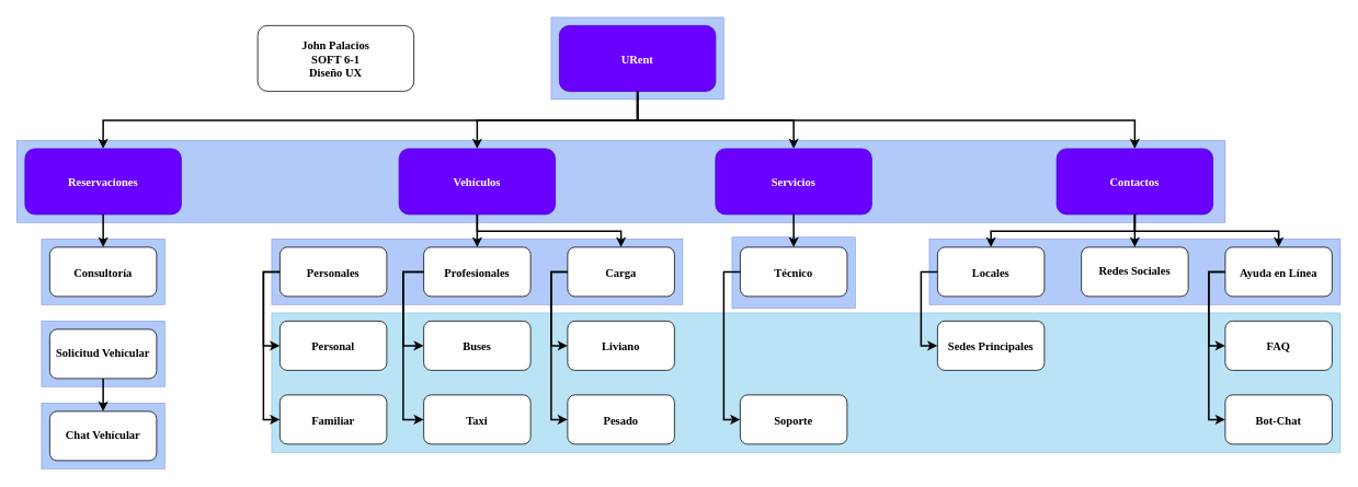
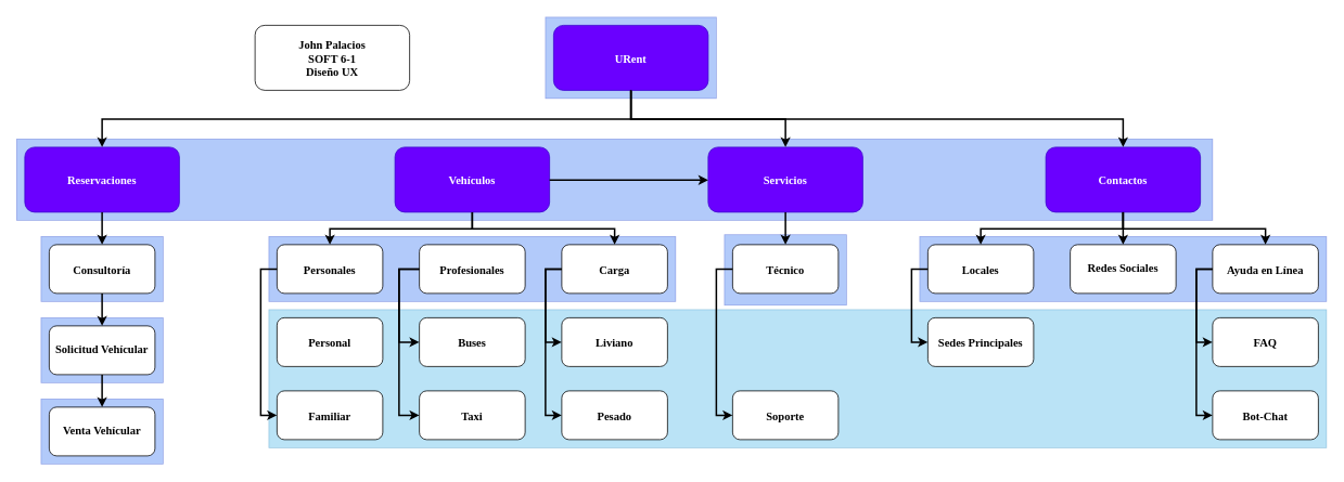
- <mxCell id="36" value="" style="edgeStyle=elbowEdgeStyle;elbow=vertical;strokeWidth=2;rounded=0" parent="1" source="11" target="15" edge="1"><mxGeometry x="310" y="225.5" width="100" height="100" as="geometry"><mxPoint x="785" y="120.5" as="sourcePoint" /><mxPoint x="1390" y="190.5" as="targetPoint" /></mxGeometry></mxCell>
+ <mxCell id="49" value="" style="edgeStyle=elbowEdgeStyle;elbow=vertical;strokeWidth=2;rounded=0" parent="1" source="15" target="19" edge="1"><mxGeometry x="-60" y="135.5" width="100" height="100" as="geometry"><mxPoint x="-100" y="80.5" as="sourcePoint" /><mxPoint x="0" y="-19.5" as="targetPoint" /></mxGeometry></mxCell>
- <mxCell id="50" value="" style="edgeStyle=elbowEdgeStyle;elbow=vertical;strokeWidth=2;rounded=0" parent="1" source="15" target="22" edge="1"><mxGeometry x="-60" y="135.5" width="100" height="100" as="geometry"><mxPoint x="-100" y="80.5" as="sourcePoint" /><mxPoint x="0" y="-19.5" as="targetPoint" /></mxGeometry></mxCell>
+ <mxCell id="50" value="" style="edgeStyle=elbowEdgeStyle;elbow=vertical;strokeWidth=2;rounded=0;" parent="1" source="15" target="14" edge="1"><mxGeometry x="-60" y="135.5" width="100" height="100" as="geometry"><mxPoint x="-100" y="80.5" as="sourcePoint" /><mxPoint x="0" y="-19.5" as="targetPoint" /></mxGeometry></mxCell>
+ <mxCell id="56" value="" style="edgeStyle=elbowEdgeStyle;elbow=vertical;rounded=0;strokeWidth=2" parent="1" source="17" target="18" edge="1"><mxGeometry x="-60" y="135.5" width="100" height="100" as="geometry"><mxPoint x="-100" y="80.5" as="sourcePoint" /><mxPoint x="0" y="-19.5" as="targetPoint" /></mxGeometry></mxCell>
- <mxCell id="39" value="" style="edgeStyle=elbowEdgeStyle;elbow=horizontal;strokeWidth=2;rounded=0" parent="1" source="19" target="20" edge="1"><mxGeometry x="-60" y="135.5" width="100" height="100" as="geometry"><mxPoint x="-100" y="80.5" as="sourcePoint" /><mxPoint x="0" y="-19.5" as="targetPoint" /><Array as="points"><mxPoint x="320" y="380.5" /></Array></mxGeometry></mxCell>
- <mxCell id="57" value="Chat Vehícular" style="rounded=1;fontStyle=1;fontFamily=Tahoma;fontSize=14;whiteSpace=wrap;" parent="1" vertex="1"><mxGeometry x="60" y="500.5" width="130" height="60" as="geometry" /></mxCell>
+ <mxCell id="57" value="Venta Vehícular" style="rounded=1;fontStyle=1;fontFamily=Tahoma;fontSize=14;whiteSpace=wrap;" parent="1" vertex="1"><mxGeometry x="60" y="500.5" width="130" height="60" as="geometry" /></mxCell>
